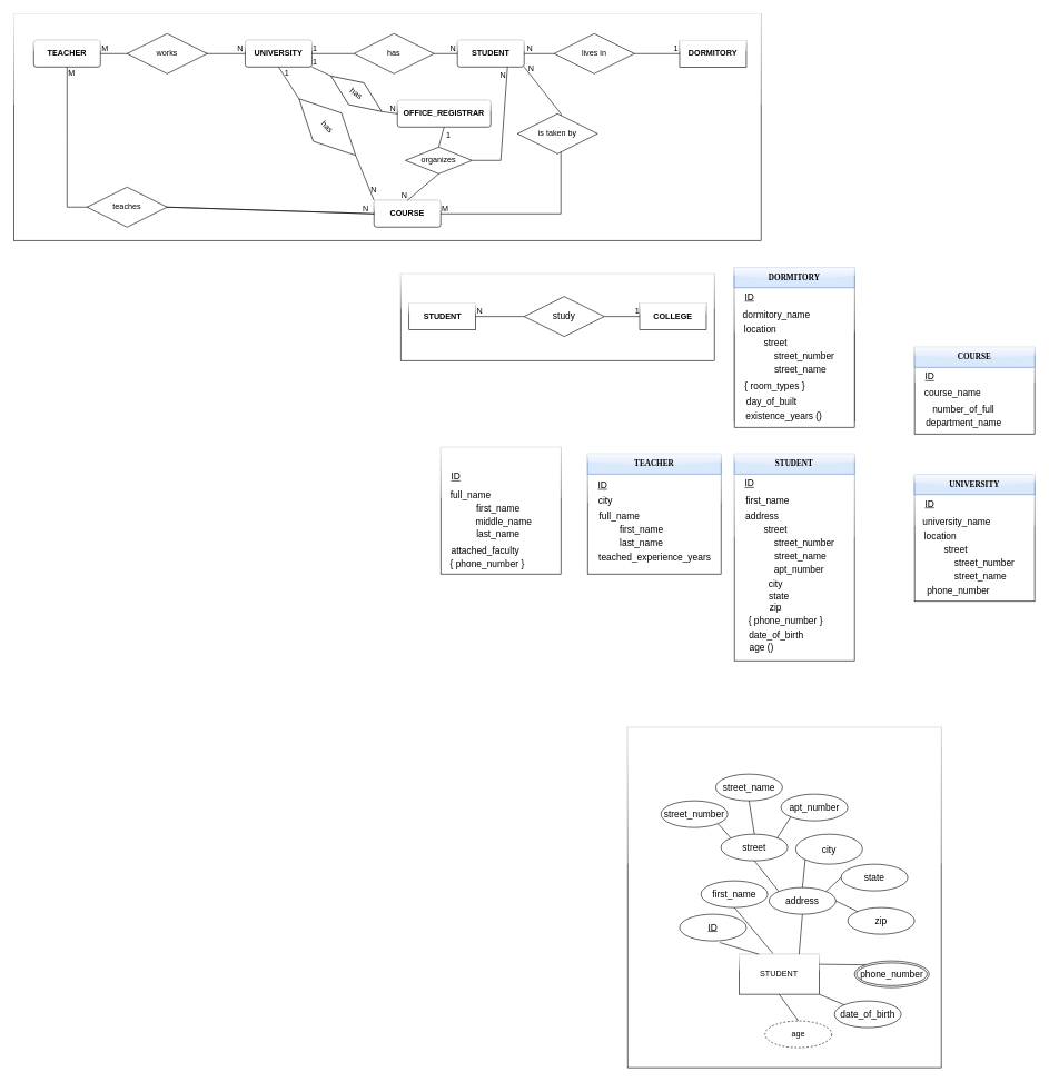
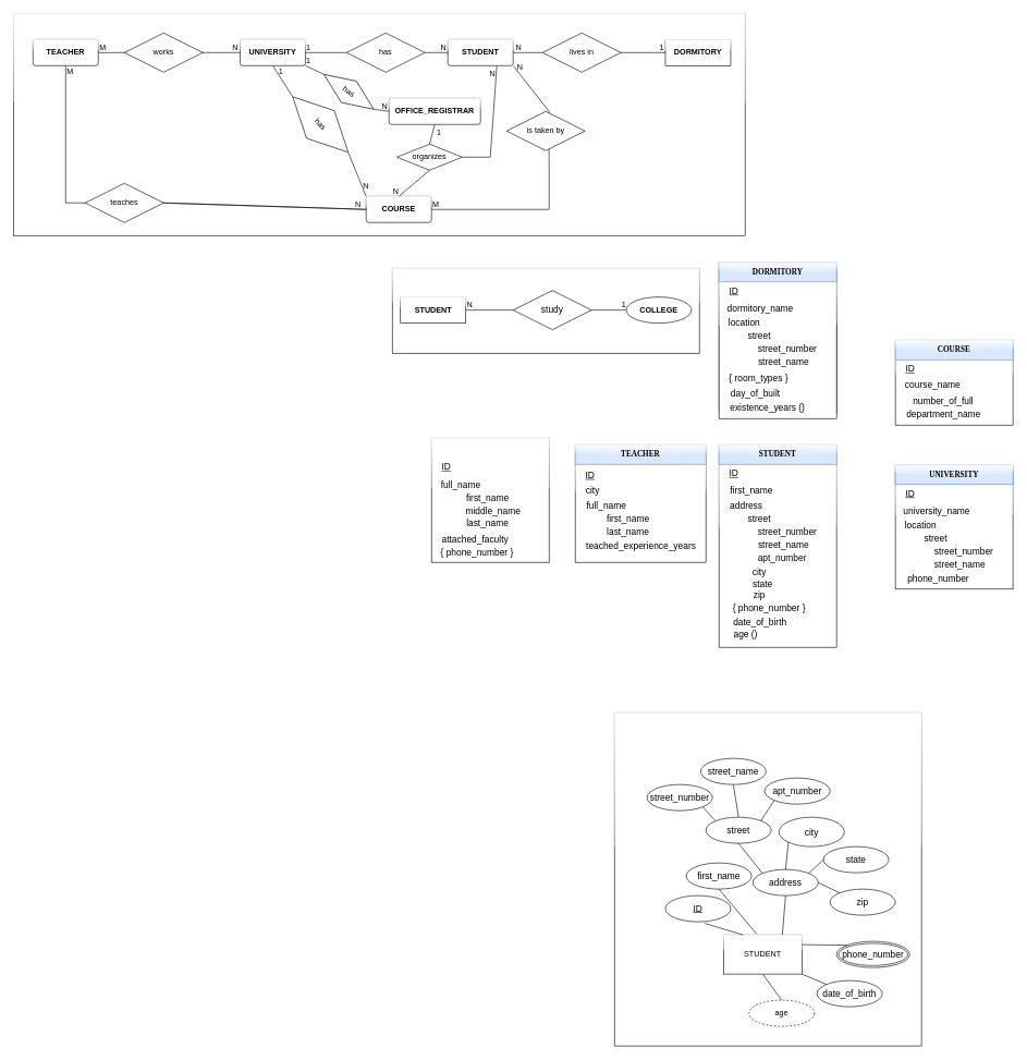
- <mxCell id="107" value="&lt;b&gt;COLLEGE&lt;/b&gt;" style="whiteSpace=wrap;html=1;align=center;hachureGap=4;pointerEvents=0;glass=1;" vertex="1" parent="1"><mxGeometry x="958" y="454" width="100" height="40" as="geometry" /></mxCell>
+ <mxCell id="107" value="&lt;b&gt;COLLEGE&lt;/b&gt;" style="ellipse;whiteSpace=wrap;html=1;align=center;hachureGap=4;pointerEvents=0;glass=1;" vertex="1" parent="1"><mxGeometry x="958" y="454" width="100" height="40" as="geometry" /></mxCell>
